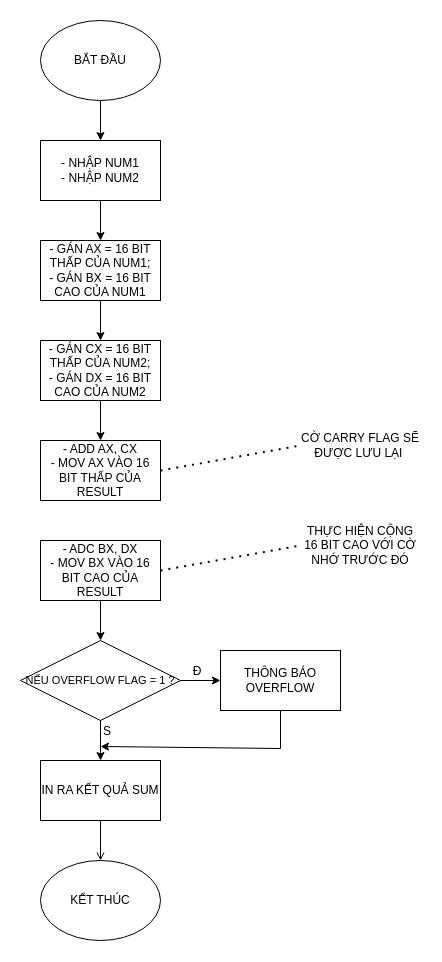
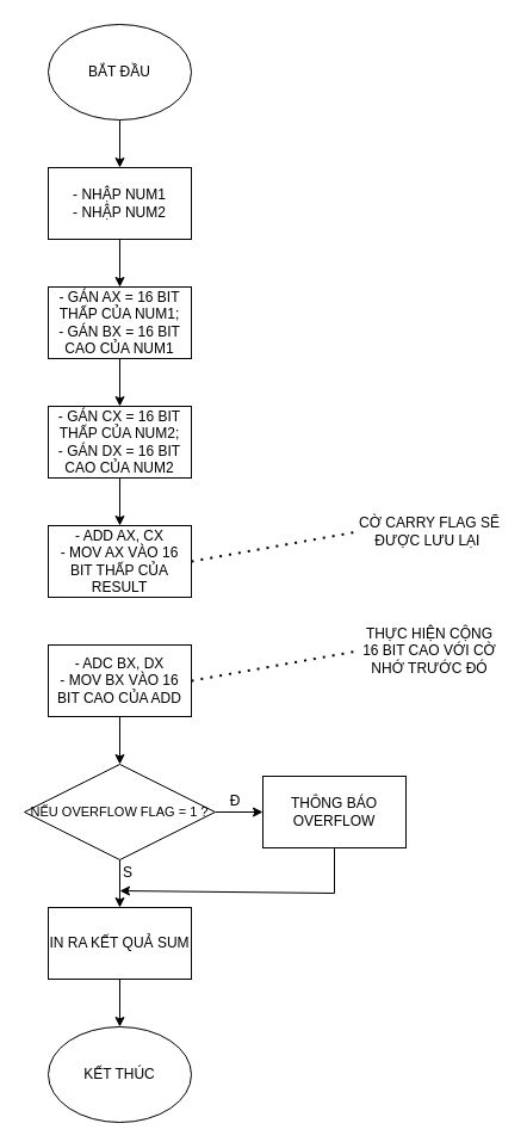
- <mxCell id="12" value="- ADC BX, DX&lt;br&gt;- MOV BX VÀO 16 BIT CAO CỦA RESULT" style="rounded=0;whiteSpace=wrap;html=1;" vertex="1" parent="1"><mxGeometry x="40" y="540" width="120" height="60" as="geometry" /></mxCell>
+ <mxCell id="12" value="- ADC BX, DX&lt;br&gt;- MOV BX VÀO 16 BIT CAO CỦA ADD" style="rounded=0;whiteSpace=wrap;html=1;" vertex="1" parent="1"><mxGeometry x="40" y="540" width="120" height="60" as="geometry" /></mxCell>
- <mxCell id="21" value="" style="edgeStyle=orthogonalEdgeStyle;rounded=0;orthogonalLoop=1;jettySize=auto;html=1;endArrow=open;" edge="1" parent="1" source="22" target="23"><mxGeometry relative="1" as="geometry" /></mxCell>
+ <mxCell id="21" value="" style="edgeStyle=orthogonalEdgeStyle;rounded=0;orthogonalLoop=1;jettySize=auto;html=1;" edge="1" parent="1" source="22" target="23"><mxGeometry relative="1" as="geometry" /></mxCell>
